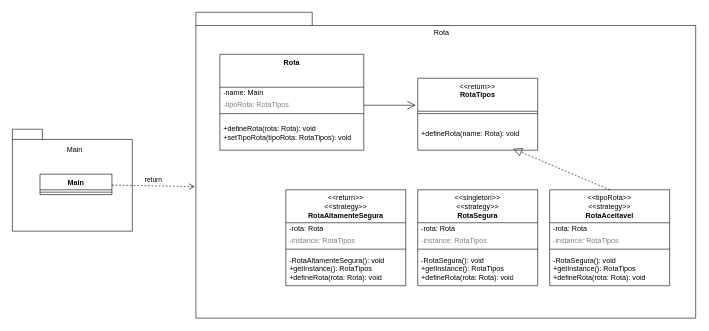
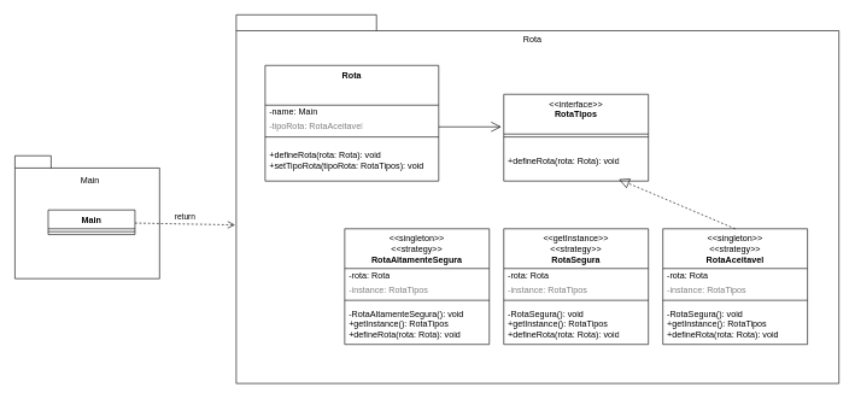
- <mxCell id="17" value="&amp;lt;&amp;lt;return&amp;gt;&amp;gt;&lt;div&gt;&lt;b&gt;RotaTipos&lt;/b&gt;&lt;br&gt;&lt;/div&gt;" style="swimlane;fontStyle=0;align=center;verticalAlign=top;childLayout=stackLayout;horizontal=1;startSize=55;horizontalStack=0;resizeParent=1;resizeParentMax=0;resizeLast=0;collapsible=0;marginBottom=0;html=1;whiteSpace=wrap;" vertex="1" parent="1"><mxGeometry x="696" y="130" width="200" height="120" as="geometry" /></mxCell>
+ <mxCell id="17" value="&amp;lt;&amp;lt;interface&amp;gt;&amp;gt;&lt;div&gt;&lt;b&gt;RotaTipos&lt;/b&gt;&lt;br&gt;&lt;/div&gt;" style="swimlane;fontStyle=0;align=center;verticalAlign=top;childLayout=stackLayout;horizontal=1;startSize=55;horizontalStack=0;resizeParent=1;resizeParentMax=0;resizeLast=0;collapsible=0;marginBottom=0;html=1;whiteSpace=wrap;" vertex="1" parent="1"><mxGeometry x="696" y="130" width="200" height="120" as="geometry" /></mxCell>
- <mxCell id="23" value="-tipoRota: RotaTipos" style="text;html=1;strokeColor=none;fillColor=none;align=left;verticalAlign=middle;spacingLeft=4;spacingRight=4;overflow=hidden;rotatable=0;points=[[0,0.5],[1,0.5]];portConstraint=eastwest;fontColor=#808080;whiteSpace=wrap;" vertex="1" parent="21"><mxGeometry y="75" width="240" height="20" as="geometry" /></mxCell>
+ <mxCell id="23" value="-tipoRota: RotaAceitavel" style="text;html=1;strokeColor=none;fillColor=none;align=left;verticalAlign=middle;spacingLeft=4;spacingRight=4;overflow=hidden;rotatable=0;points=[[0,0.5],[1,0.5]];portConstraint=eastwest;fontColor=#808080;whiteSpace=wrap;" vertex="1" parent="21"><mxGeometry y="75" width="240" height="20" as="geometry" /></mxCell>
- <mxCell id="19" value="+defineRota(name: Rota): void" style="text;html=1;strokeColor=none;fillColor=none;align=left;verticalAlign=middle;spacingLeft=4;spacingRight=4;overflow=hidden;rotatable=0;points=[[0,0.5],[1,0.5]];portConstraint=eastwest;whiteSpace=wrap;" vertex="1" parent="17"><mxGeometry y="63" width="200" height="57" as="geometry" /></mxCell>
+ <mxCell id="19" value="+defineRota(rota: Rota): void" style="text;html=1;strokeColor=none;fillColor=none;align=left;verticalAlign=middle;spacingLeft=4;spacingRight=4;overflow=hidden;rotatable=0;points=[[0,0.5],[1,0.5]];portConstraint=eastwest;whiteSpace=wrap;" vertex="1" parent="17"><mxGeometry y="63" width="200" height="57" as="geometry" /></mxCell>
- <mxCell id="2" value="&amp;lt;&amp;lt;return&amp;gt;&amp;gt;&lt;div&gt;&amp;lt;&amp;lt;strategy&amp;gt;&amp;gt;&lt;br&gt;&lt;b&gt;RotaAltamenteSegura&lt;/b&gt;&lt;br&gt;&lt;/div&gt;" style="swimlane;fontStyle=0;align=center;verticalAlign=top;childLayout=stackLayout;horizontal=1;startSize=55;horizontalStack=0;resizeParent=1;resizeParentMax=0;resizeLast=0;collapsible=0;marginBottom=0;html=1;whiteSpace=wrap;" vertex="1" parent="1"><mxGeometry x="476" y="316" width="200" height="160" as="geometry" /></mxCell>
+ <mxCell id="2" value="&amp;lt;&amp;lt;singleton&amp;gt;&amp;gt;&lt;div&gt;&amp;lt;&amp;lt;strategy&amp;gt;&amp;gt;&lt;br&gt;&lt;b&gt;RotaAltamenteSegura&lt;/b&gt;&lt;br&gt;&lt;/div&gt;" style="swimlane;fontStyle=0;align=center;verticalAlign=top;childLayout=stackLayout;horizontal=1;startSize=55;horizontalStack=0;resizeParent=1;resizeParentMax=0;resizeLast=0;collapsible=0;marginBottom=0;html=1;whiteSpace=wrap;" vertex="1" parent="1"><mxGeometry x="476" y="316" width="200" height="160" as="geometry" /></mxCell>
- <mxCell id="7" value="&amp;lt;&amp;lt;singleton&amp;gt;&amp;gt;&lt;div&gt;&amp;lt;&amp;lt;strategy&amp;gt;&amp;gt;&lt;br&gt;&lt;b&gt;RotaSegura&lt;/b&gt;&lt;br&gt;&lt;/div&gt;" style="swimlane;fontStyle=0;align=center;verticalAlign=top;childLayout=stackLayout;horizontal=1;startSize=55;horizontalStack=0;resizeParent=1;resizeParentMax=0;resizeLast=0;collapsible=0;marginBottom=0;html=1;whiteSpace=wrap;" vertex="1" parent="1"><mxGeometry x="696" y="316" width="200" height="160" as="geometry" /></mxCell>
+ <mxCell id="7" value="&amp;lt;&amp;lt;getInstance&amp;gt;&amp;gt;&lt;div&gt;&amp;lt;&amp;lt;strategy&amp;gt;&amp;gt;&lt;br&gt;&lt;b&gt;RotaSegura&lt;/b&gt;&lt;br&gt;&lt;/div&gt;" style="swimlane;fontStyle=0;align=center;verticalAlign=top;childLayout=stackLayout;horizontal=1;startSize=55;horizontalStack=0;resizeParent=1;resizeParentMax=0;resizeLast=0;collapsible=0;marginBottom=0;html=1;whiteSpace=wrap;" vertex="1" parent="1"><mxGeometry x="696" y="316" width="200" height="160" as="geometry" /></mxCell>
- <mxCell id="12" value="&amp;lt;&amp;lt;tipoRota&amp;gt;&amp;gt;&lt;div&gt;&amp;lt;&amp;lt;strategy&amp;gt;&amp;gt;&lt;br&gt;&lt;b&gt;RotaAceitavel&lt;/b&gt;&lt;br&gt;&lt;/div&gt;" style="swimlane;fontStyle=0;align=center;verticalAlign=top;childLayout=stackLayout;horizontal=1;startSize=55;horizontalStack=0;resizeParent=1;resizeParentMax=0;resizeLast=0;collapsible=0;marginBottom=0;html=1;whiteSpace=wrap;" vertex="1" parent="1"><mxGeometry x="916" y="316" width="200" height="160" as="geometry" /></mxCell>
+ <mxCell id="12" value="&amp;lt;&amp;lt;singleton&amp;gt;&amp;gt;&lt;div&gt;&amp;lt;&amp;lt;strategy&amp;gt;&amp;gt;&lt;br&gt;&lt;b&gt;RotaAceitavel&lt;/b&gt;&lt;br&gt;&lt;/div&gt;" style="swimlane;fontStyle=0;align=center;verticalAlign=top;childLayout=stackLayout;horizontal=1;startSize=55;horizontalStack=0;resizeParent=1;resizeParentMax=0;resizeLast=0;collapsible=0;marginBottom=0;html=1;whiteSpace=wrap;" vertex="1" parent="1"><mxGeometry x="916" y="316" width="200" height="160" as="geometry" /></mxCell>
